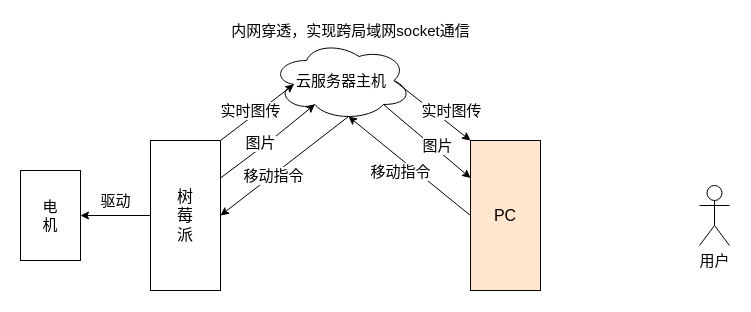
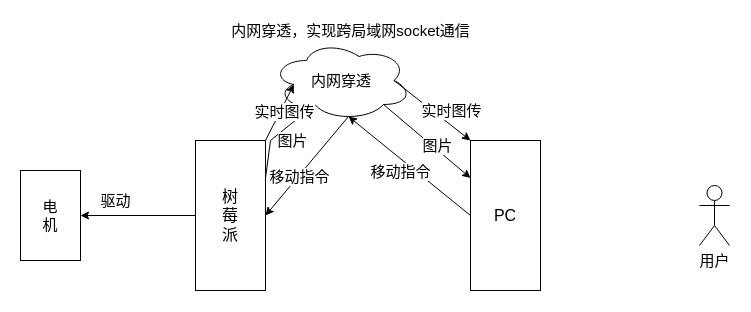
- <mxCell id="2" value="&lt;font style=&quot;font-size: 15px;&quot;&gt;云服务器主机&lt;/font&gt;" style="ellipse;shape=cloud;whiteSpace=wrap;html=1;" vertex="1" parent="1"><mxGeometry x="271" y="40" width="140" height="80" as="geometry" /></mxCell>
+ <mxCell id="2" value="&lt;font style=&quot;font-size: 15px;&quot;&gt;内网穿透&lt;/font&gt;" style="ellipse;shape=cloud;whiteSpace=wrap;html=1;" vertex="1" parent="1"><mxGeometry x="271" y="40" width="140" height="80" as="geometry" /></mxCell>
- <mxCell id="3" value="树&lt;br style=&quot;font-size: 16px;&quot;&gt;莓&lt;br style=&quot;font-size: 16px;&quot;&gt;派" style="rounded=0;whiteSpace=wrap;html=1;fontSize=16;" vertex="1" parent="1"><mxGeometry x="150" y="140" width="70" height="150" as="geometry" /></mxCell>
+ <mxCell id="3" value="树&lt;br style=&quot;font-size: 16px;&quot;&gt;莓&lt;br style=&quot;font-size: 16px;&quot;&gt;派" style="rounded=0;whiteSpace=wrap;html=1;fontSize=16;" vertex="1" parent="1"><mxGeometry x="195" y="140" width="70" height="150" as="geometry" /></mxCell>
- <mxCell id="4" value="PC" style="rounded=0;whiteSpace=wrap;html=1;fontSize=16;fillColor=#ffe6cc;" vertex="1" parent="1"><mxGeometry x="470" y="140" width="70" height="150" as="geometry" /></mxCell>
+ <mxCell id="4" value="PC" style="rounded=0;whiteSpace=wrap;html=1;fontSize=16;" vertex="1" parent="1"><mxGeometry x="470" y="140" width="70" height="150" as="geometry" /></mxCell>
